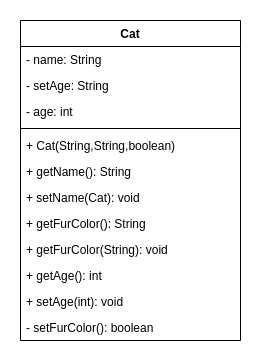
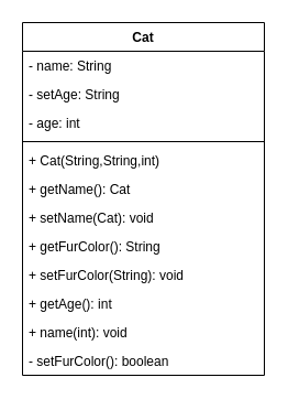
- <mxCell id="7" value="+ Cat(String,String,boolean)" style="text;strokeColor=none;fillColor=none;align=left;verticalAlign=top;spacingLeft=4;spacingRight=4;overflow=hidden;rotatable=0;points=[[0,0.5],[1,0.5]];portConstraint=eastwest;" parent="2" vertex="1"><mxGeometry y="112" width="220" height="26" as="geometry" /></mxCell>
+ <mxCell id="7" value="+ Cat(String,String,int)" style="text;strokeColor=none;fillColor=none;align=left;verticalAlign=top;spacingLeft=4;spacingRight=4;overflow=hidden;rotatable=0;points=[[0,0.5],[1,0.5]];portConstraint=eastwest;" parent="2" vertex="1"><mxGeometry y="112" width="220" height="26" as="geometry" /></mxCell>
- <mxCell id="8" value="+ getName(): String" style="text;strokeColor=none;fillColor=none;align=left;verticalAlign=top;spacingLeft=4;spacingRight=4;overflow=hidden;rotatable=0;points=[[0,0.5],[1,0.5]];portConstraint=eastwest;" vertex="1" parent="2"><mxGeometry y="138" width="220" height="26" as="geometry" /></mxCell>
+ <mxCell id="8" value="+ getName(): Cat" style="text;strokeColor=none;fillColor=none;align=left;verticalAlign=top;spacingLeft=4;spacingRight=4;overflow=hidden;rotatable=0;points=[[0,0.5],[1,0.5]];portConstraint=eastwest;" vertex="1" parent="2"><mxGeometry y="138" width="220" height="26" as="geometry" /></mxCell>
- <mxCell id="11" value="+ getFurColor(String): void" style="text;strokeColor=none;fillColor=none;align=left;verticalAlign=top;spacingLeft=4;spacingRight=4;overflow=hidden;rotatable=0;points=[[0,0.5],[1,0.5]];portConstraint=eastwest;" vertex="1" parent="2"><mxGeometry y="216" width="220" height="26" as="geometry" /></mxCell>
+ <mxCell id="11" value="+ setFurColor(String): void" style="text;strokeColor=none;fillColor=none;align=left;verticalAlign=top;spacingLeft=4;spacingRight=4;overflow=hidden;rotatable=0;points=[[0,0.5],[1,0.5]];portConstraint=eastwest;" vertex="1" parent="2"><mxGeometry y="216" width="220" height="26" as="geometry" /></mxCell>
- <mxCell id="13" value="+ setAge(int): void" style="text;strokeColor=none;fillColor=none;align=left;verticalAlign=top;spacingLeft=4;spacingRight=4;overflow=hidden;rotatable=0;points=[[0,0.5],[1,0.5]];portConstraint=eastwest;" vertex="1" parent="2"><mxGeometry y="268" width="220" height="26" as="geometry" /></mxCell>
+ <mxCell id="13" value="+ name(int): void" style="text;strokeColor=none;fillColor=none;align=left;verticalAlign=top;spacingLeft=4;spacingRight=4;overflow=hidden;rotatable=0;points=[[0,0.5],[1,0.5]];portConstraint=eastwest;" vertex="1" parent="2"><mxGeometry y="268" width="220" height="26" as="geometry" /></mxCell>
